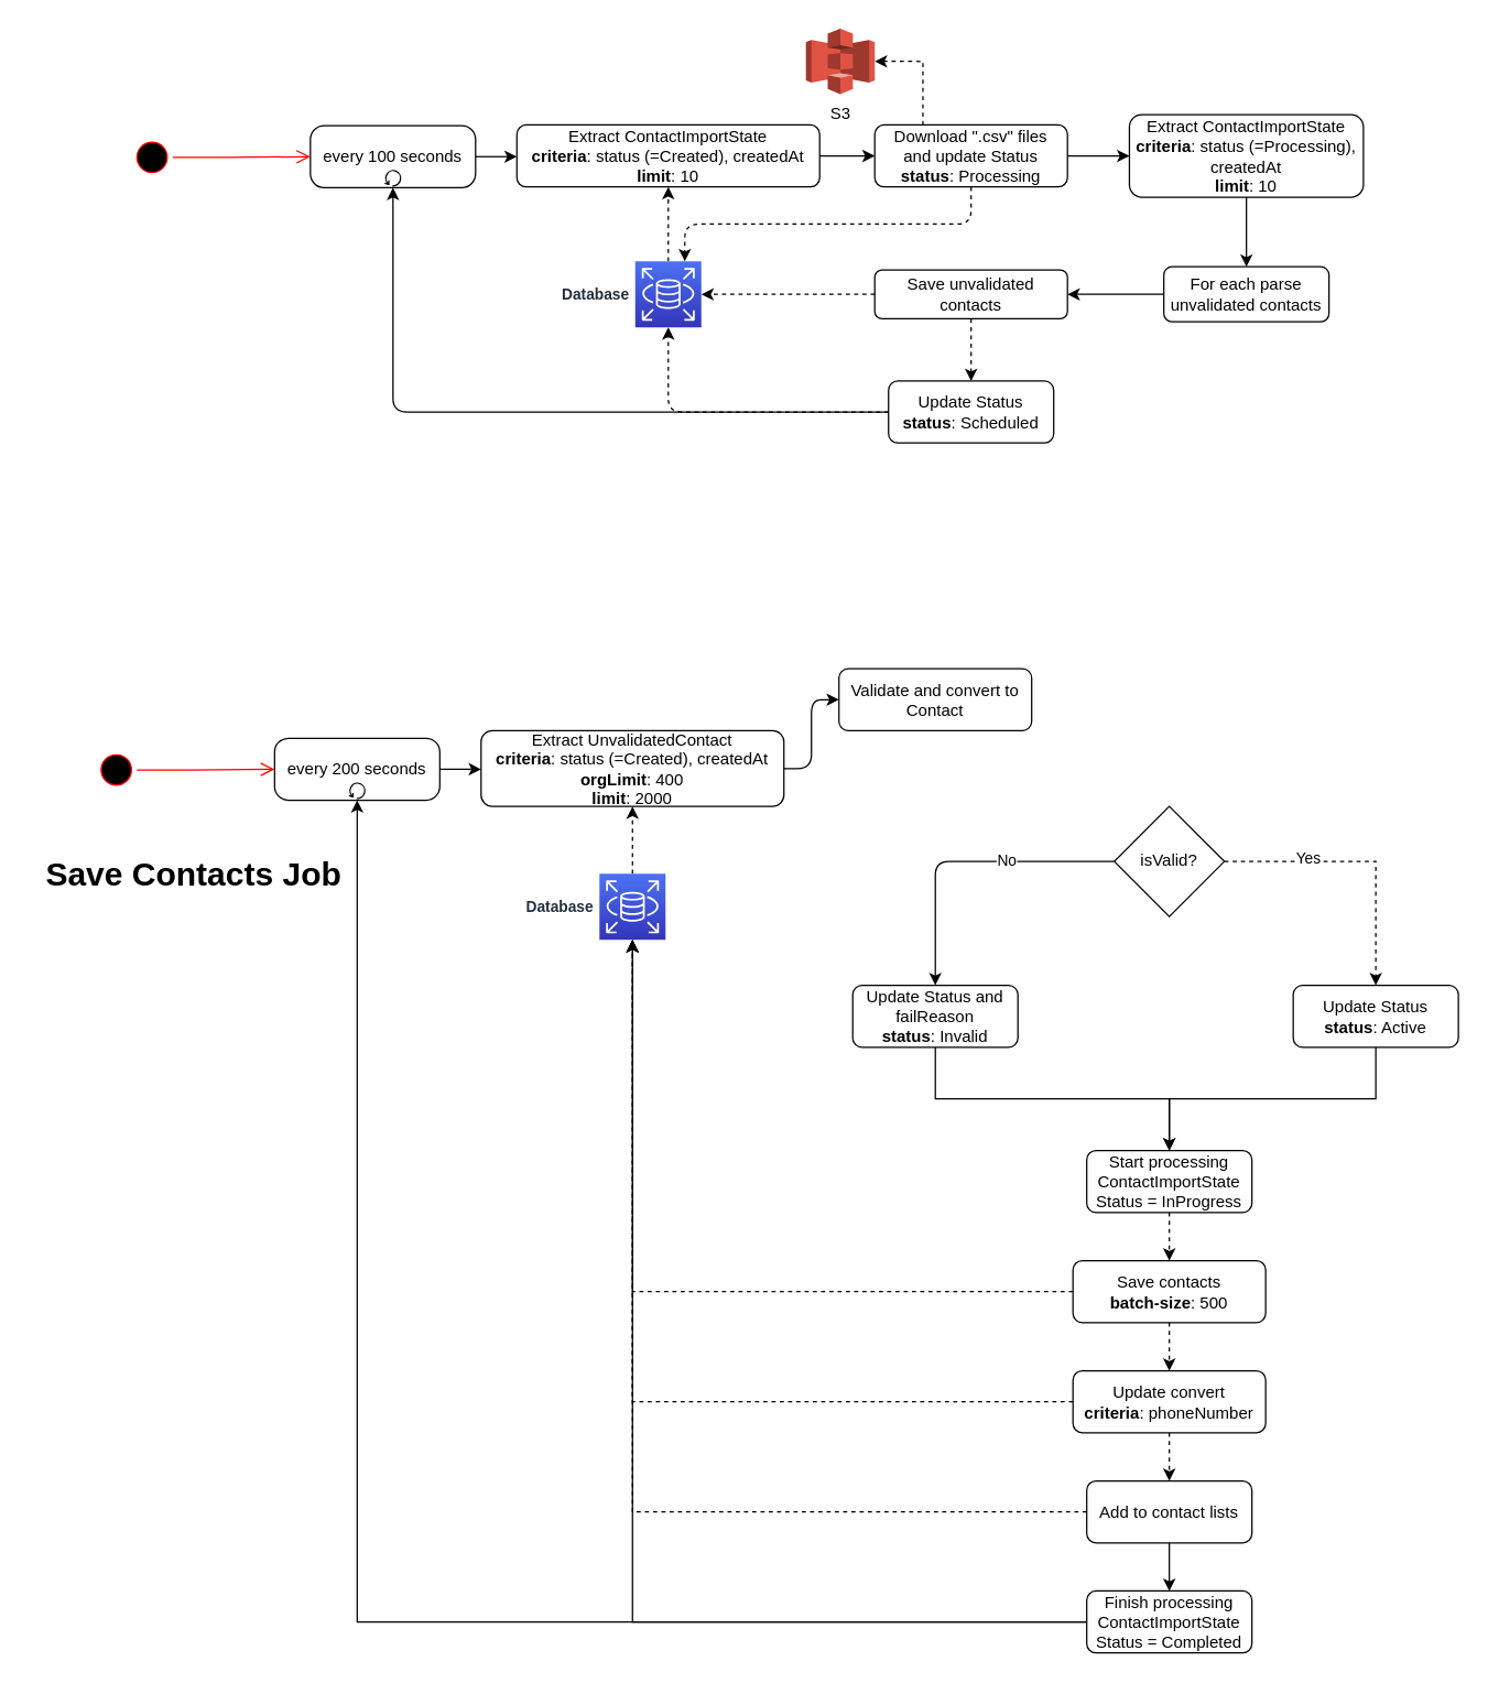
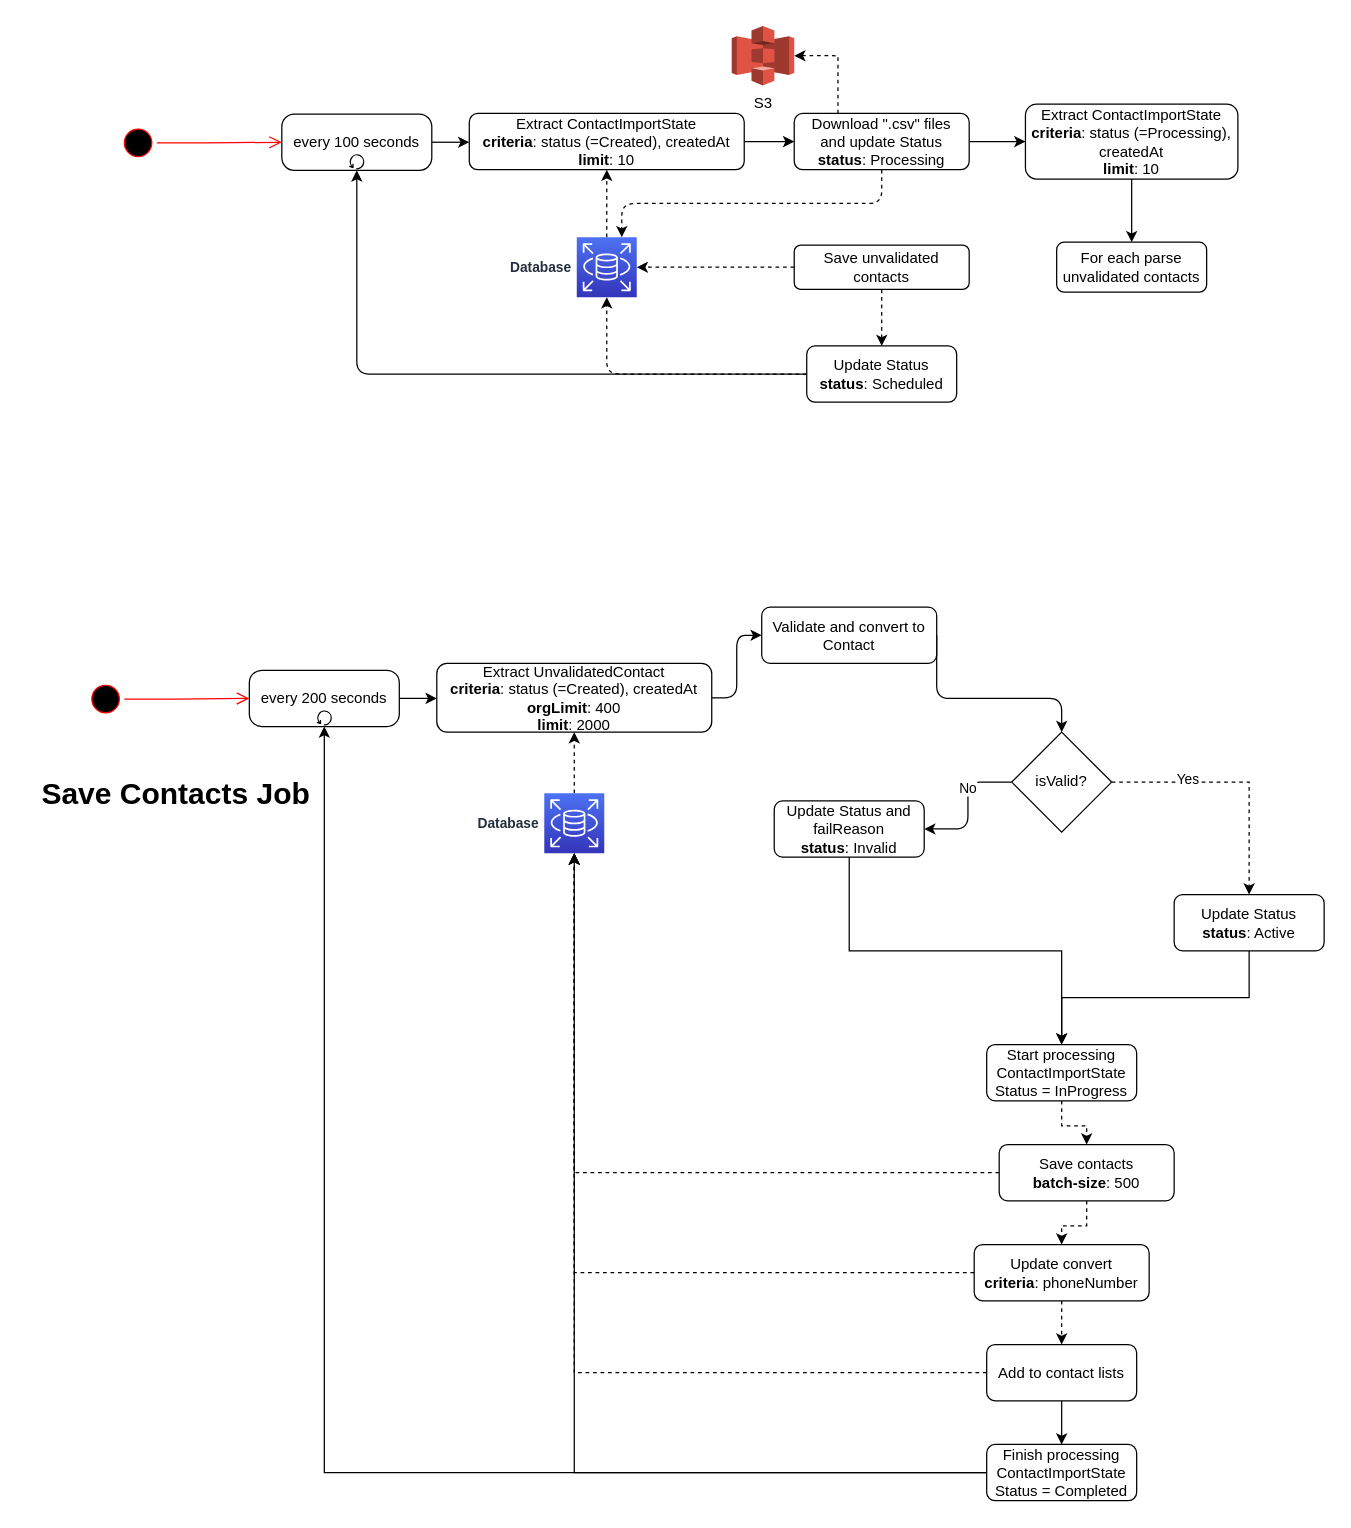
- <mxCell id="16" style="edgeStyle=orthogonalEdgeStyle;rounded=1;orthogonalLoop=1;jettySize=auto;html=1;exitX=0;exitY=0.5;exitDx=0;exitDy=0;entryX=1;entryY=0.5;entryDx=0;entryDy=0;labelBackgroundColor=none;fontSize=12;fontColor=#FF2D0D;startArrow=none;startFill=0;" parent="1" source="17" target="20" edge="1"><mxGeometry relative="1" as="geometry" /></mxCell>
+ <mxCell id="32" style="edgeStyle=orthogonalEdgeStyle;rounded=1;orthogonalLoop=1;jettySize=auto;html=1;exitX=1;exitY=0.5;exitDx=0;exitDy=0;entryX=0.5;entryY=0;entryDx=0;entryDy=0;startArrow=none;startFill=0;" parent="1" source="33" target="41" edge="1"><mxGeometry relative="1" as="geometry"><mxPoint x="794" y="557.5" as="targetPoint" /><Array as="points"><mxPoint x="849" y="558" /></Array></mxGeometry></mxCell>
- <mxCell id="35" value="Update Status and failReason&lt;br&gt;&lt;b&gt;status&lt;/b&gt;: Invalid" style="rounded=1;whiteSpace=wrap;html=1;" parent="1" vertex="1"><mxGeometry x="619" y="715" width="120" height="45" as="geometry" /></mxCell>
+ <mxCell id="35" value="Update Status and failReason&lt;br&gt;&lt;b&gt;status&lt;/b&gt;: Invalid" style="rounded=1;whiteSpace=wrap;html=1;" parent="1" vertex="1"><mxGeometry x="619" y="640" width="120" height="45" as="geometry" /></mxCell>
- <mxCell id="48" value="Save contacts&lt;br&gt;&lt;b&gt;batch-size&lt;/b&gt;: 500" style="rounded=1;whiteSpace=wrap;html=1;" parent="1" vertex="1"><mxGeometry x="779" y="915" width="140" height="45" as="geometry" /></mxCell>
+ <mxCell id="48" value="Save contacts&lt;br&gt;&lt;b&gt;batch-size&lt;/b&gt;: 500" style="rounded=1;whiteSpace=wrap;html=1;" parent="1" vertex="1"><mxGeometry x="799" y="915" width="140" height="45" as="geometry" /></mxCell>
